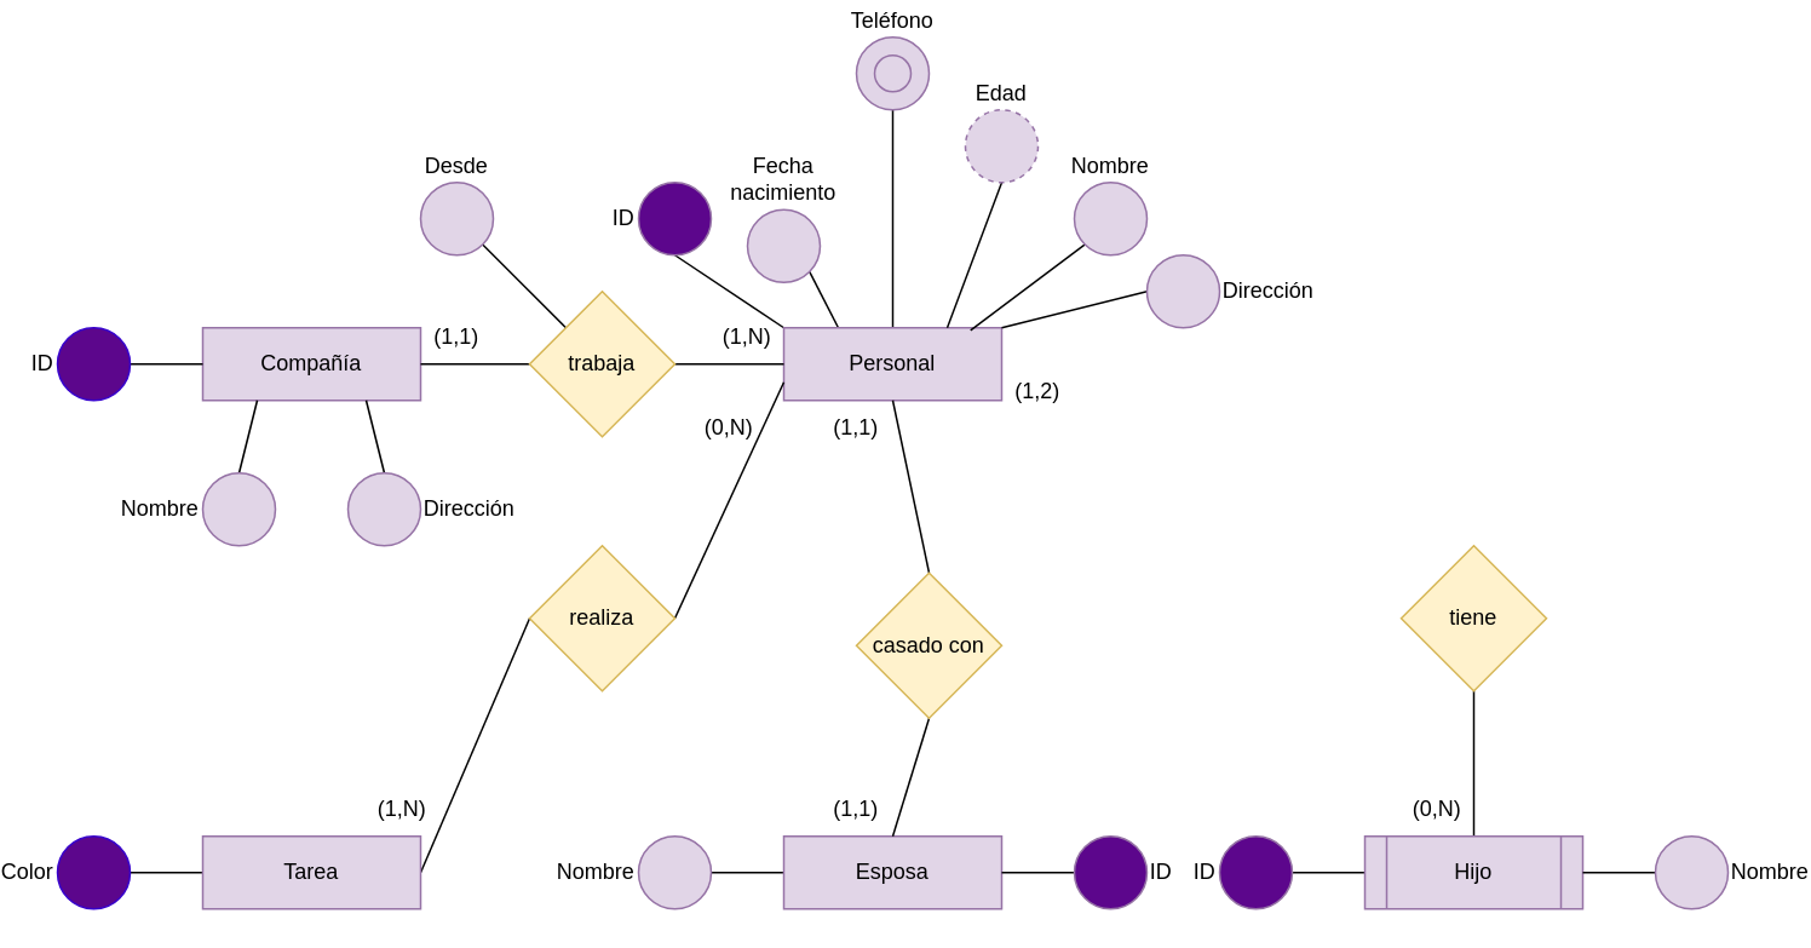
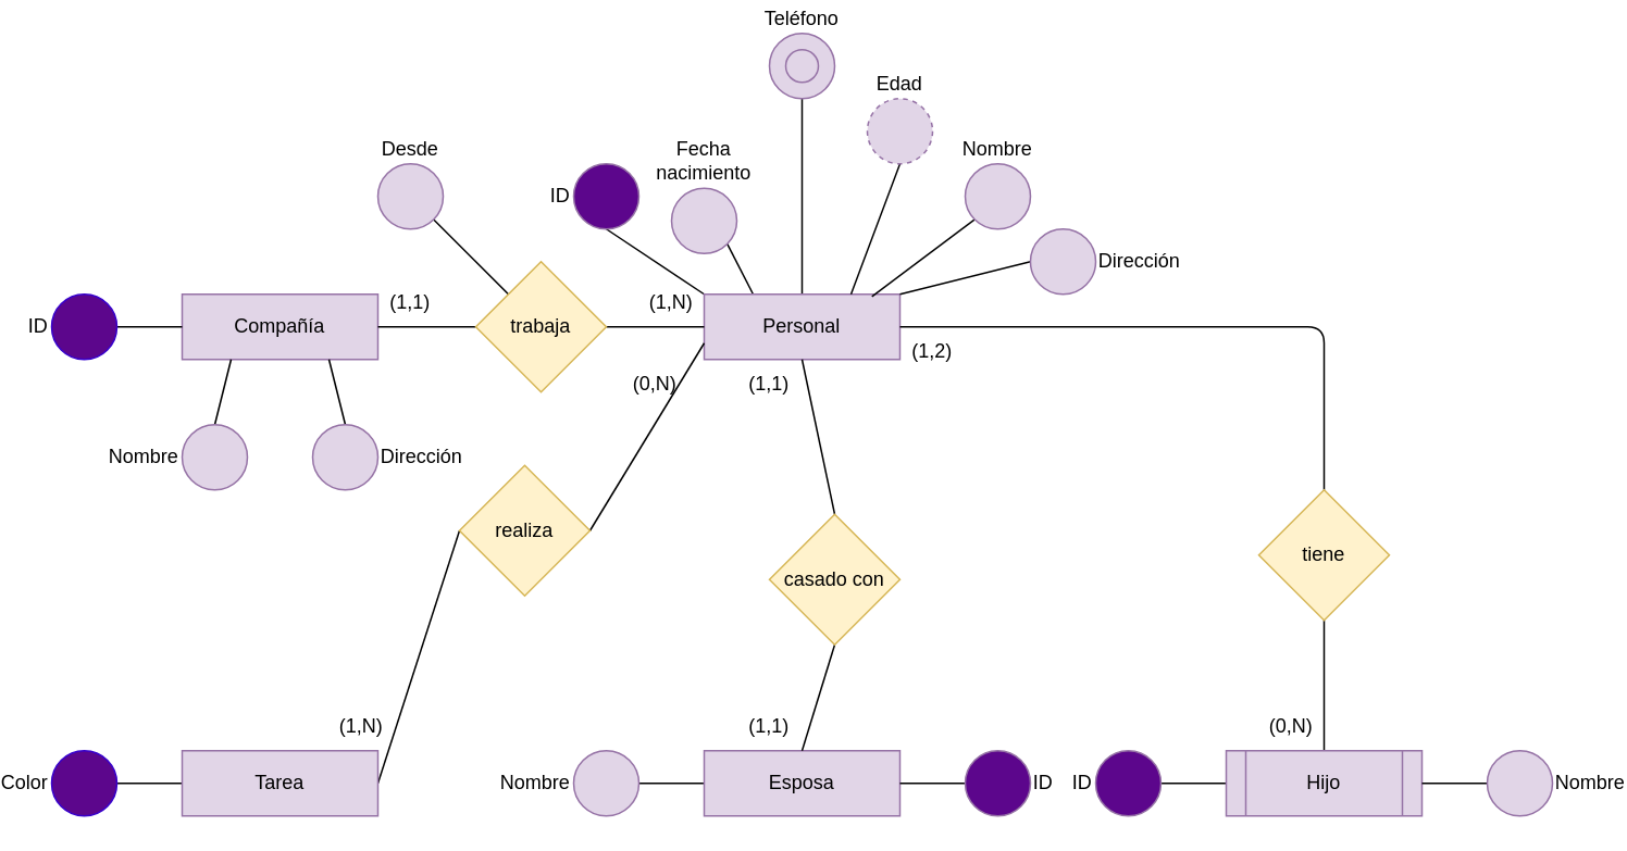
+ <mxCell id="19" style="edgeStyle=none;html=1;exitX=1;exitY=0.5;exitDx=0;exitDy=0;entryX=0.5;entryY=0;entryDx=0;entryDy=0;endArrow=none;endFill=0;" edge="1" parent="1" source="7" target="29"><mxGeometry relative="1" as="geometry"><Array as="points"><mxPoint x="800" y="200" /></Array></mxGeometry></mxCell>
- <mxCell id="10" value="realiza" style="rhombus;whiteSpace=wrap;html=1;fillColor=#fff2cc;strokeColor=#d6b656;" parent="1" vertex="1"><mxGeometry x="280" y="300" width="80" height="80" as="geometry" /></mxCell>
+ <mxCell id="10" value="realiza" style="rhombus;whiteSpace=wrap;html=1;fillColor=#fff2cc;strokeColor=#d6b656;" parent="1" vertex="1"><mxGeometry x="270" y="285" width="80" height="80" as="geometry" /></mxCell>
